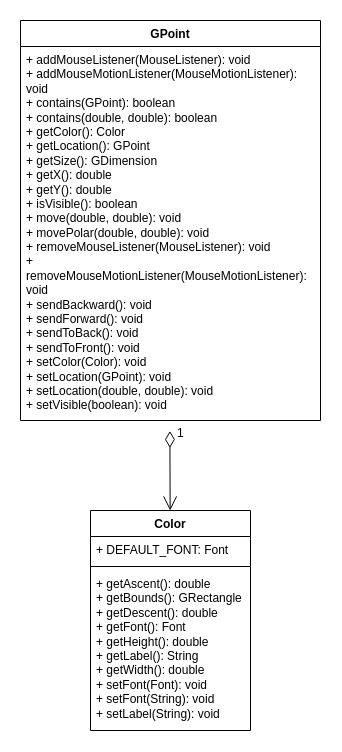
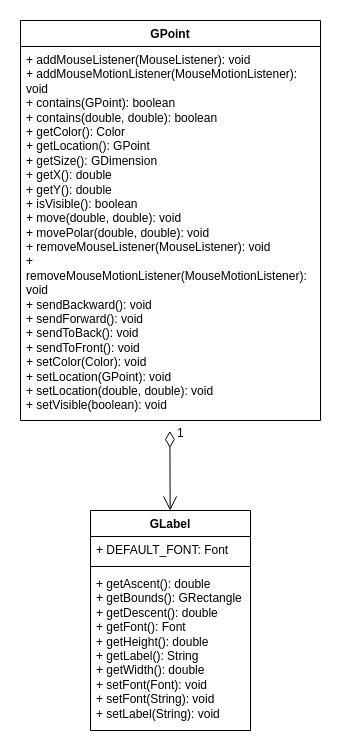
- <mxCell id="2" value="Color" style="swimlane;fontStyle=1;align=center;verticalAlign=top;childLayout=stackLayout;horizontal=1;startSize=26;horizontalStack=0;resizeParent=1;resizeParentMax=0;resizeLast=0;collapsible=1;marginBottom=0;whiteSpace=wrap;html=1;fontSize=12;" vertex="1" parent="1"><mxGeometry x="90" y="510" width="160" height="220" as="geometry" /></mxCell>
+ <mxCell id="2" value="GLabel" style="swimlane;fontStyle=1;align=center;verticalAlign=top;childLayout=stackLayout;horizontal=1;startSize=26;horizontalStack=0;resizeParent=1;resizeParentMax=0;resizeLast=0;collapsible=1;marginBottom=0;whiteSpace=wrap;html=1;fontSize=12;" vertex="1" parent="1"><mxGeometry x="90" y="510" width="160" height="220" as="geometry" /></mxCell>
